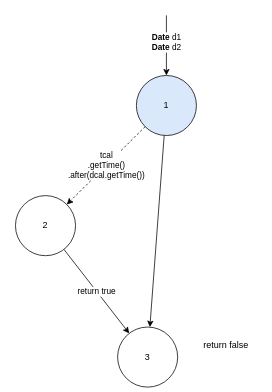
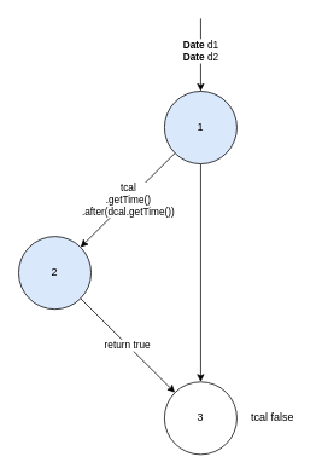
- <mxCell id="2" value="tcal&lt;br&gt;.getTime()&lt;br&gt;.after(dcal.getTime())" style="edgeStyle=none;rounded=0;orthogonalLoop=1;jettySize=auto;html=1;dashed=1;" edge="1" parent="1" source="4" target="8"><mxGeometry relative="1" as="geometry" /></mxCell>
+ <mxCell id="2" value="tcal&lt;br&gt;.getTime()&lt;br&gt;.after(dcal.getTime())" style="edgeStyle=none;rounded=0;orthogonalLoop=1;jettySize=auto;html=1;" edge="1" parent="1" source="4" target="8"><mxGeometry relative="1" as="geometry" /></mxCell>
- <mxCell id="8" value="2" style="ellipse;whiteSpace=wrap;html=1;aspect=fixed;" vertex="1" parent="1"><mxGeometry x="20" y="260" width="80" height="80" as="geometry" /></mxCell>
+ <mxCell id="8" value="2" style="ellipse;whiteSpace=wrap;html=1;aspect=fixed;fillColor=#dae8fc;" vertex="1" parent="1"><mxGeometry x="20" y="260" width="80" height="80" as="geometry" /></mxCell>
- <mxCell id="9" value="return false" style="text;html=1;strokeColor=none;fillColor=none;align=center;verticalAlign=middle;whiteSpace=wrap;rounded=0;" vertex="1" parent="1"><mxGeometry x="261" y="450" width="79" height="20" as="geometry" /></mxCell>
+ <mxCell id="9" value="tcal false" style="text;html=1;strokeColor=none;fillColor=none;align=center;verticalAlign=middle;whiteSpace=wrap;rounded=0;" vertex="1" parent="1"><mxGeometry x="261" y="450" width="79" height="20" as="geometry" /></mxCell>
- <mxCell id="6" value="3" style="ellipse;whiteSpace=wrap;html=1;aspect=fixed;" vertex="1" parent="1"><mxGeometry x="156" y="435" width="80" height="80" as="geometry" /></mxCell>
+ <mxCell id="6" value="3" style="ellipse;whiteSpace=wrap;html=1;aspect=fixed;" vertex="1" parent="1"><mxGeometry x="181" y="420" width="80" height="80" as="geometry" /></mxCell>
